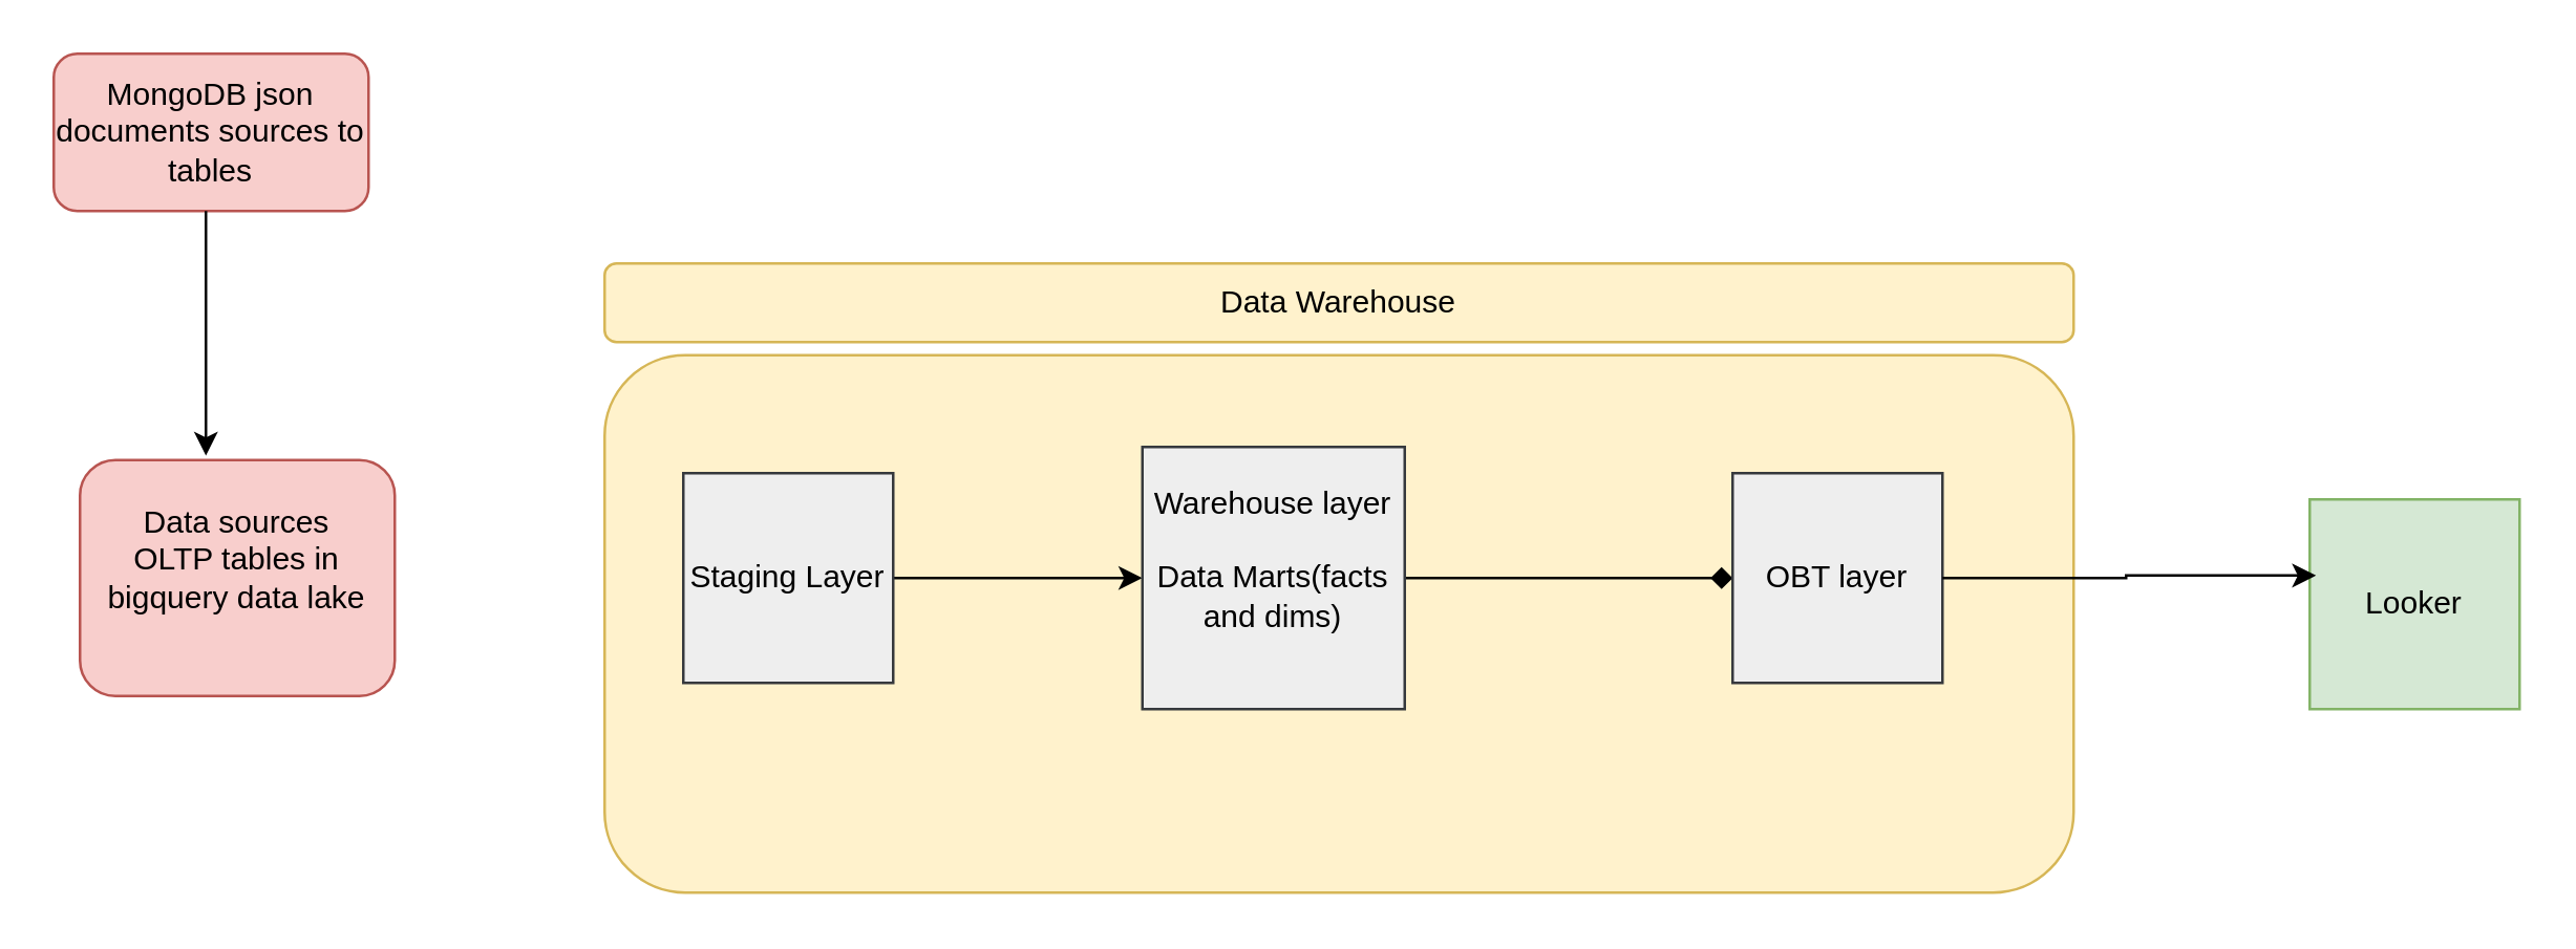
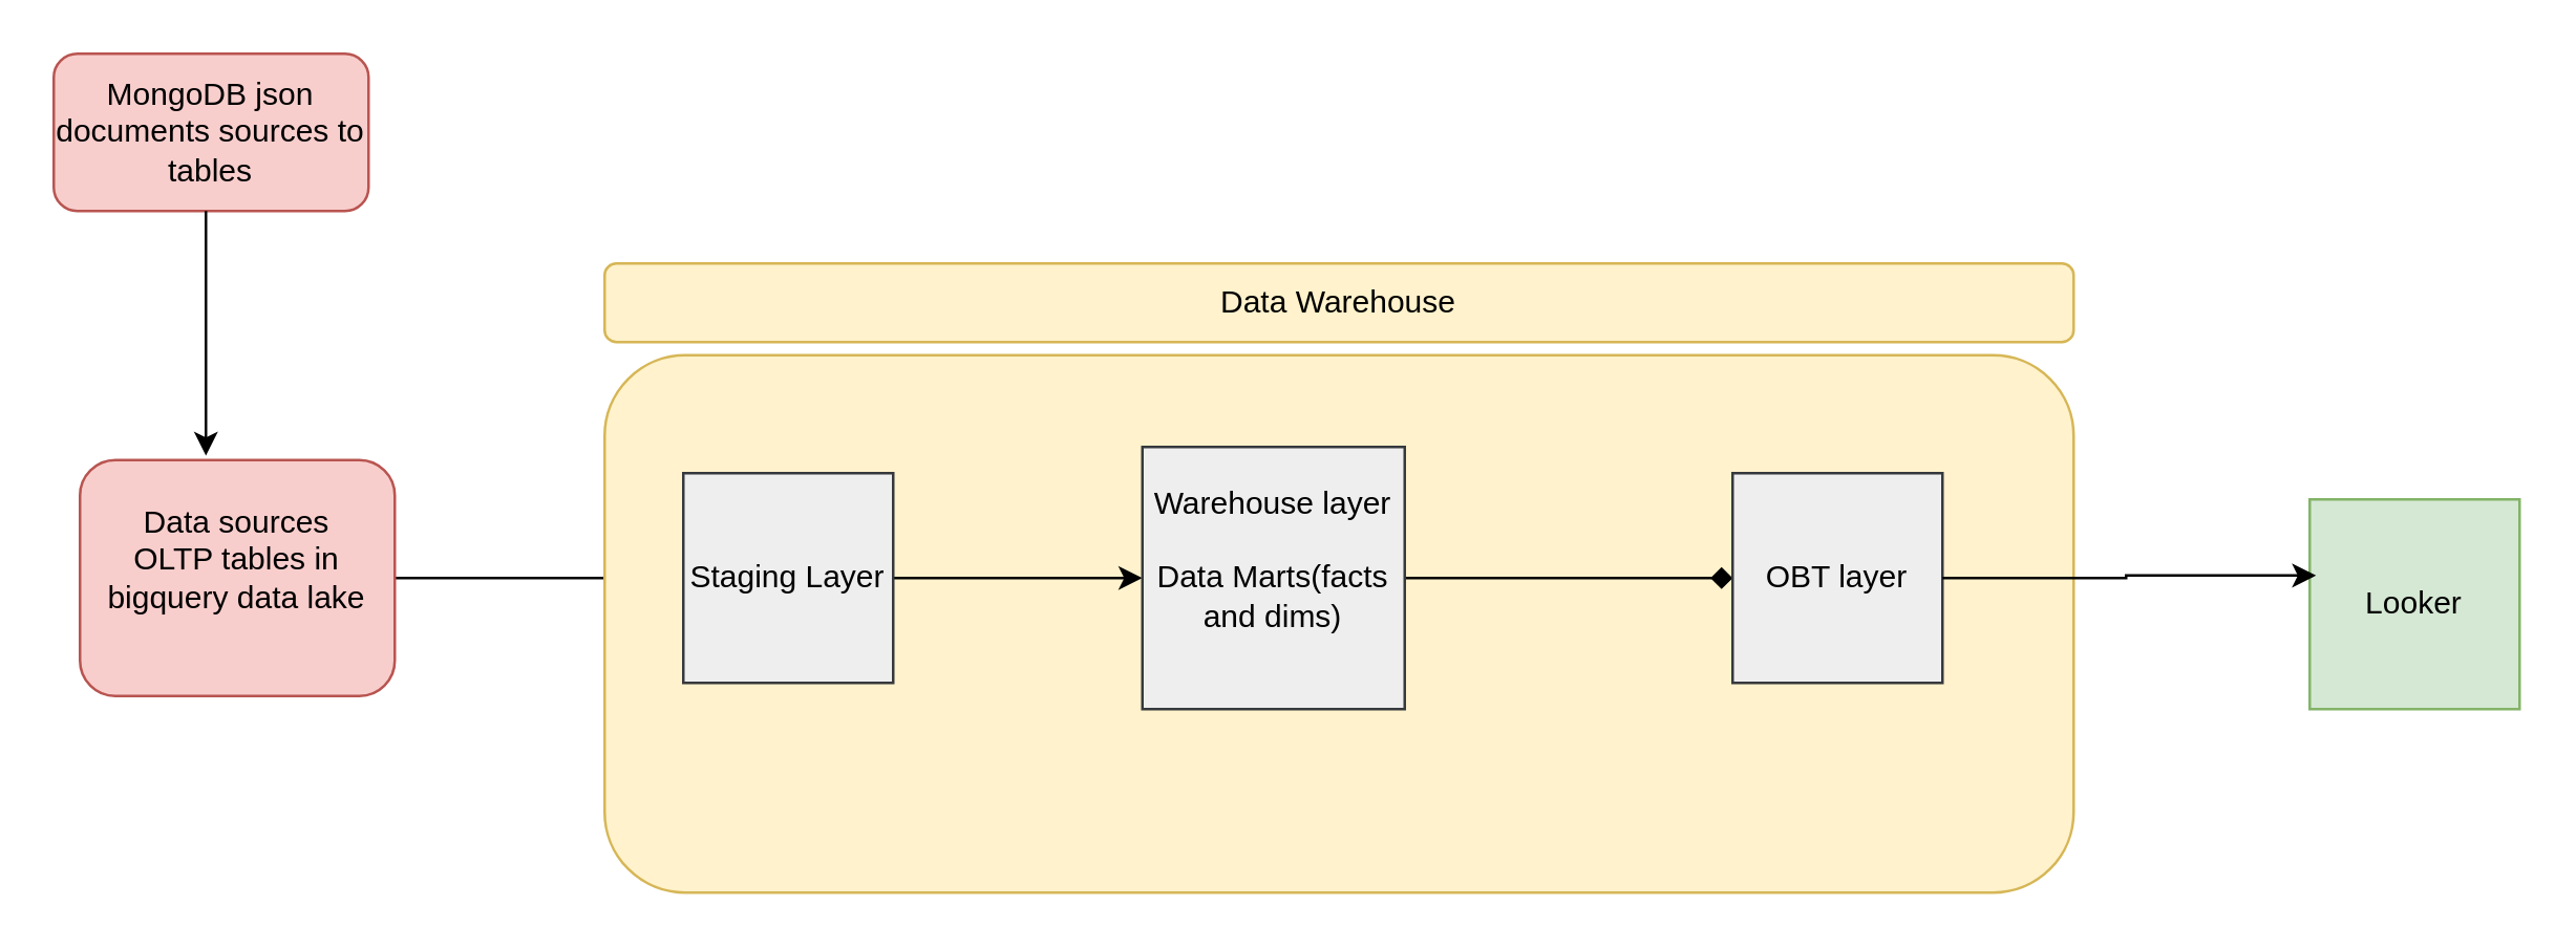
+ <mxCell id="2" style="edgeStyle=orthogonalEdgeStyle;rounded=0;orthogonalLoop=1;jettySize=auto;html=1;entryX=0;entryY=0.5;entryDx=0;entryDy=0;" edge="1" parent="1" source="3" target="10"><mxGeometry relative="1" as="geometry" /></mxCell>
